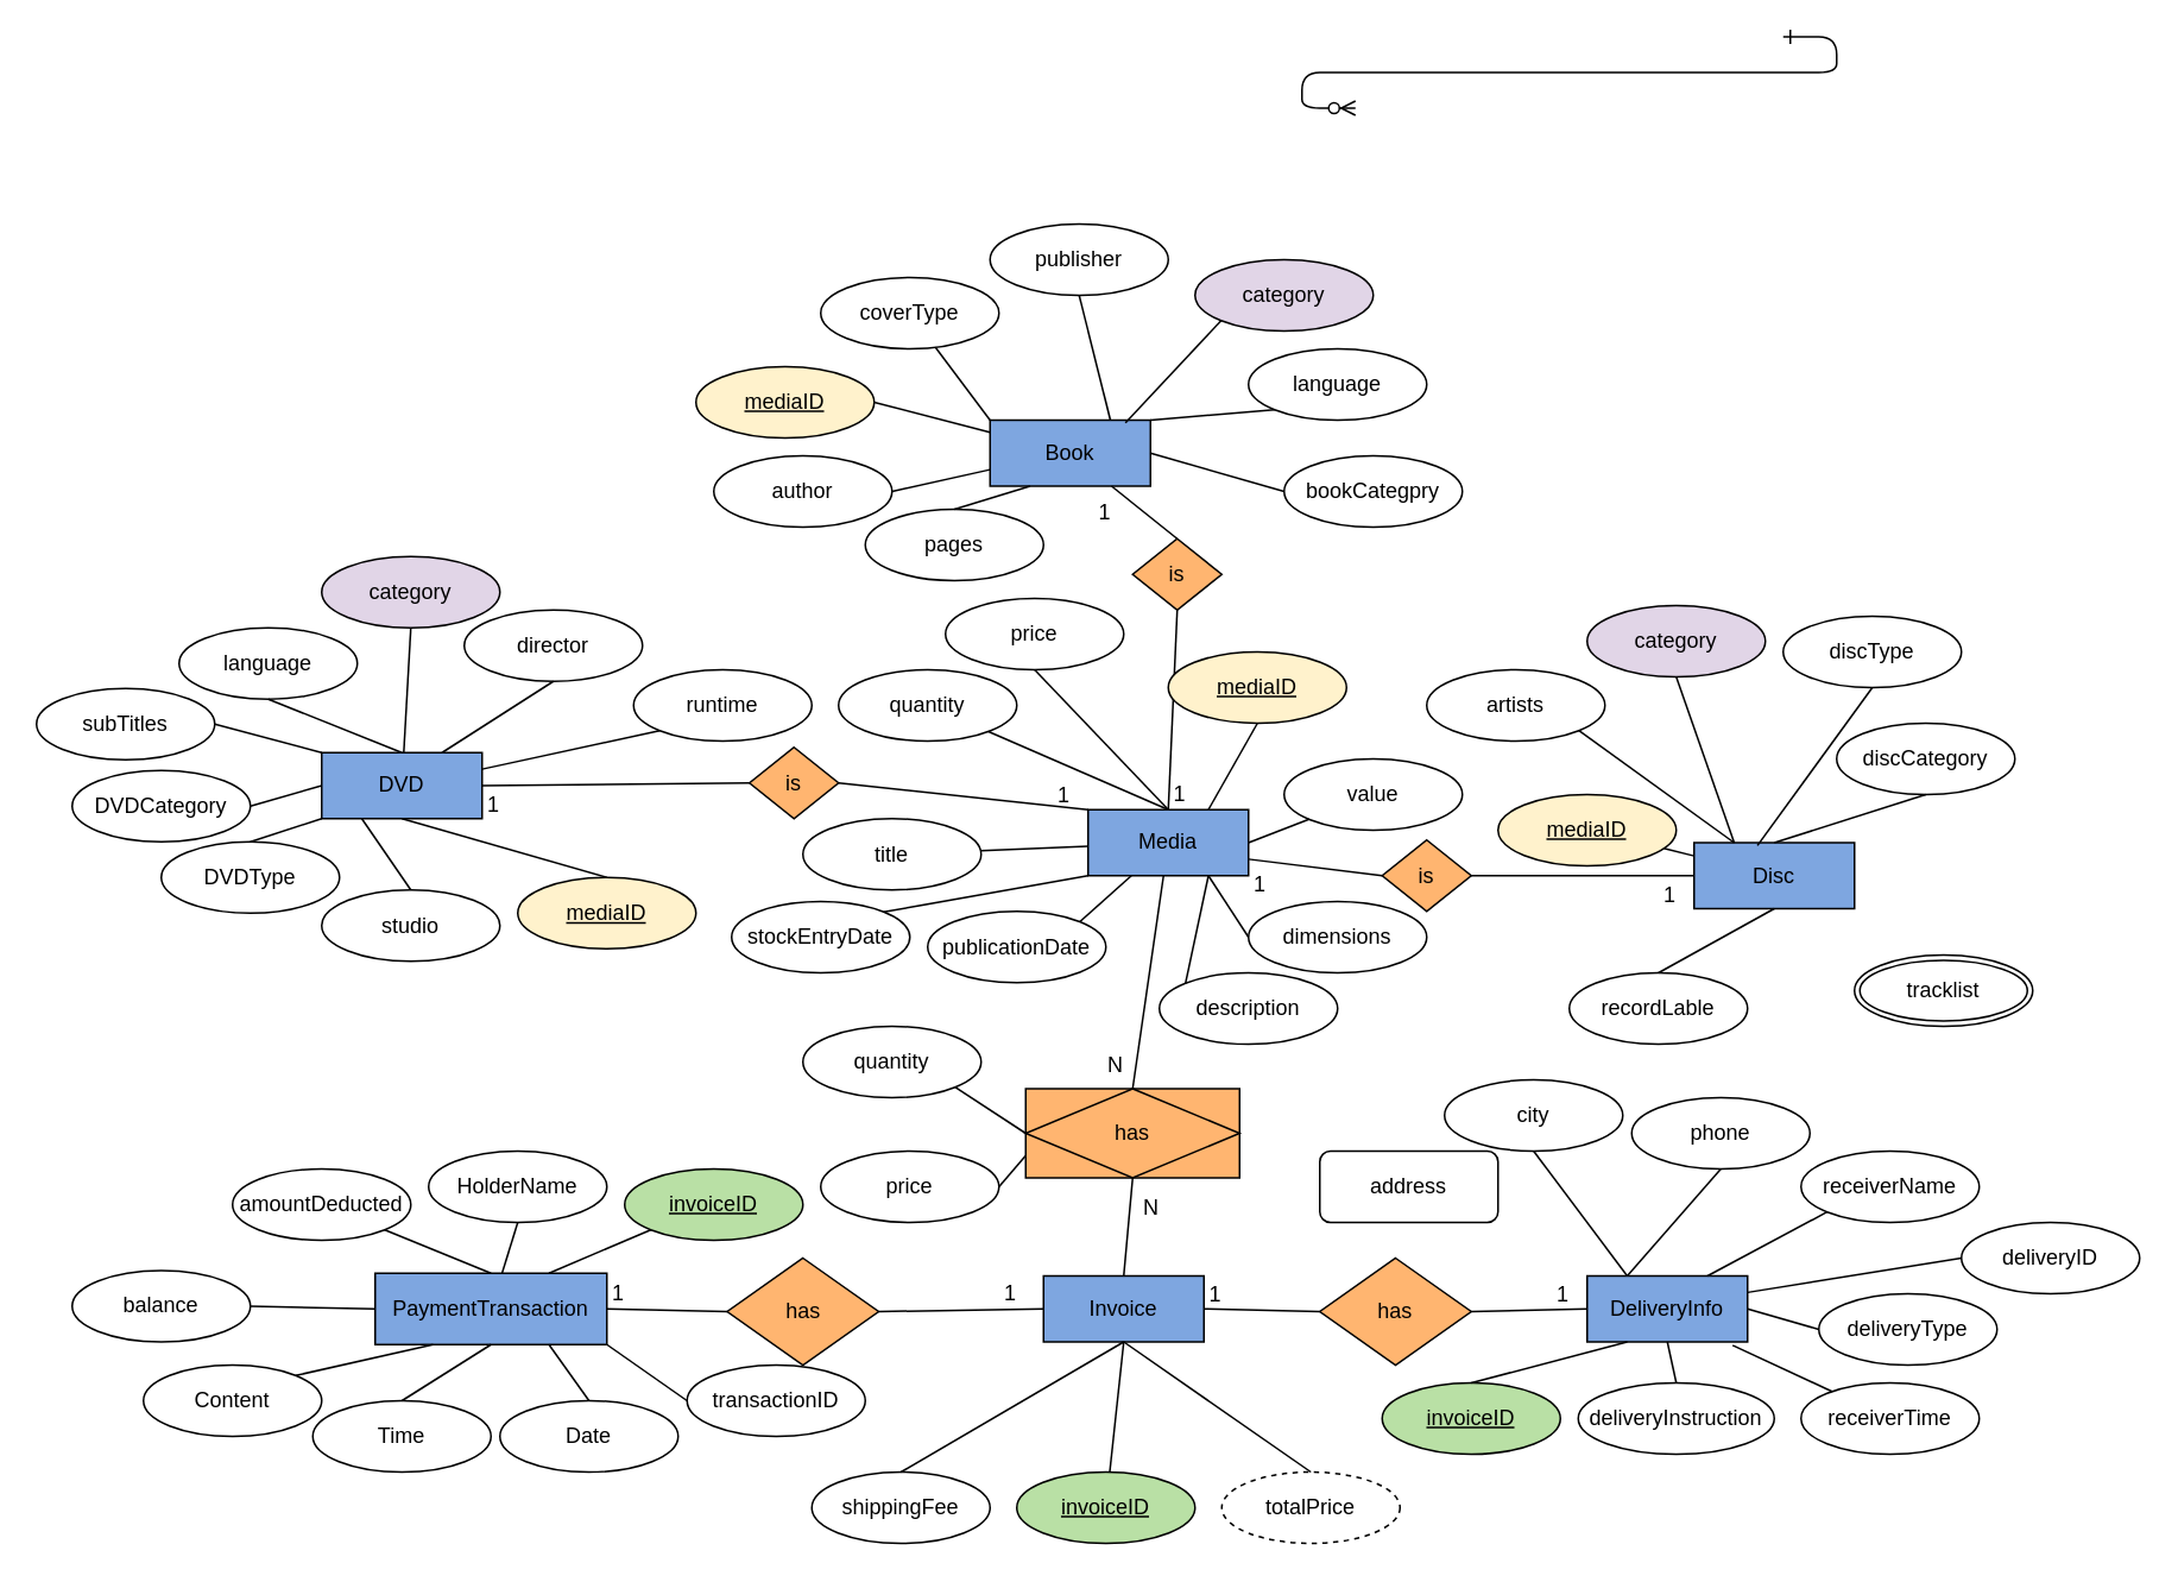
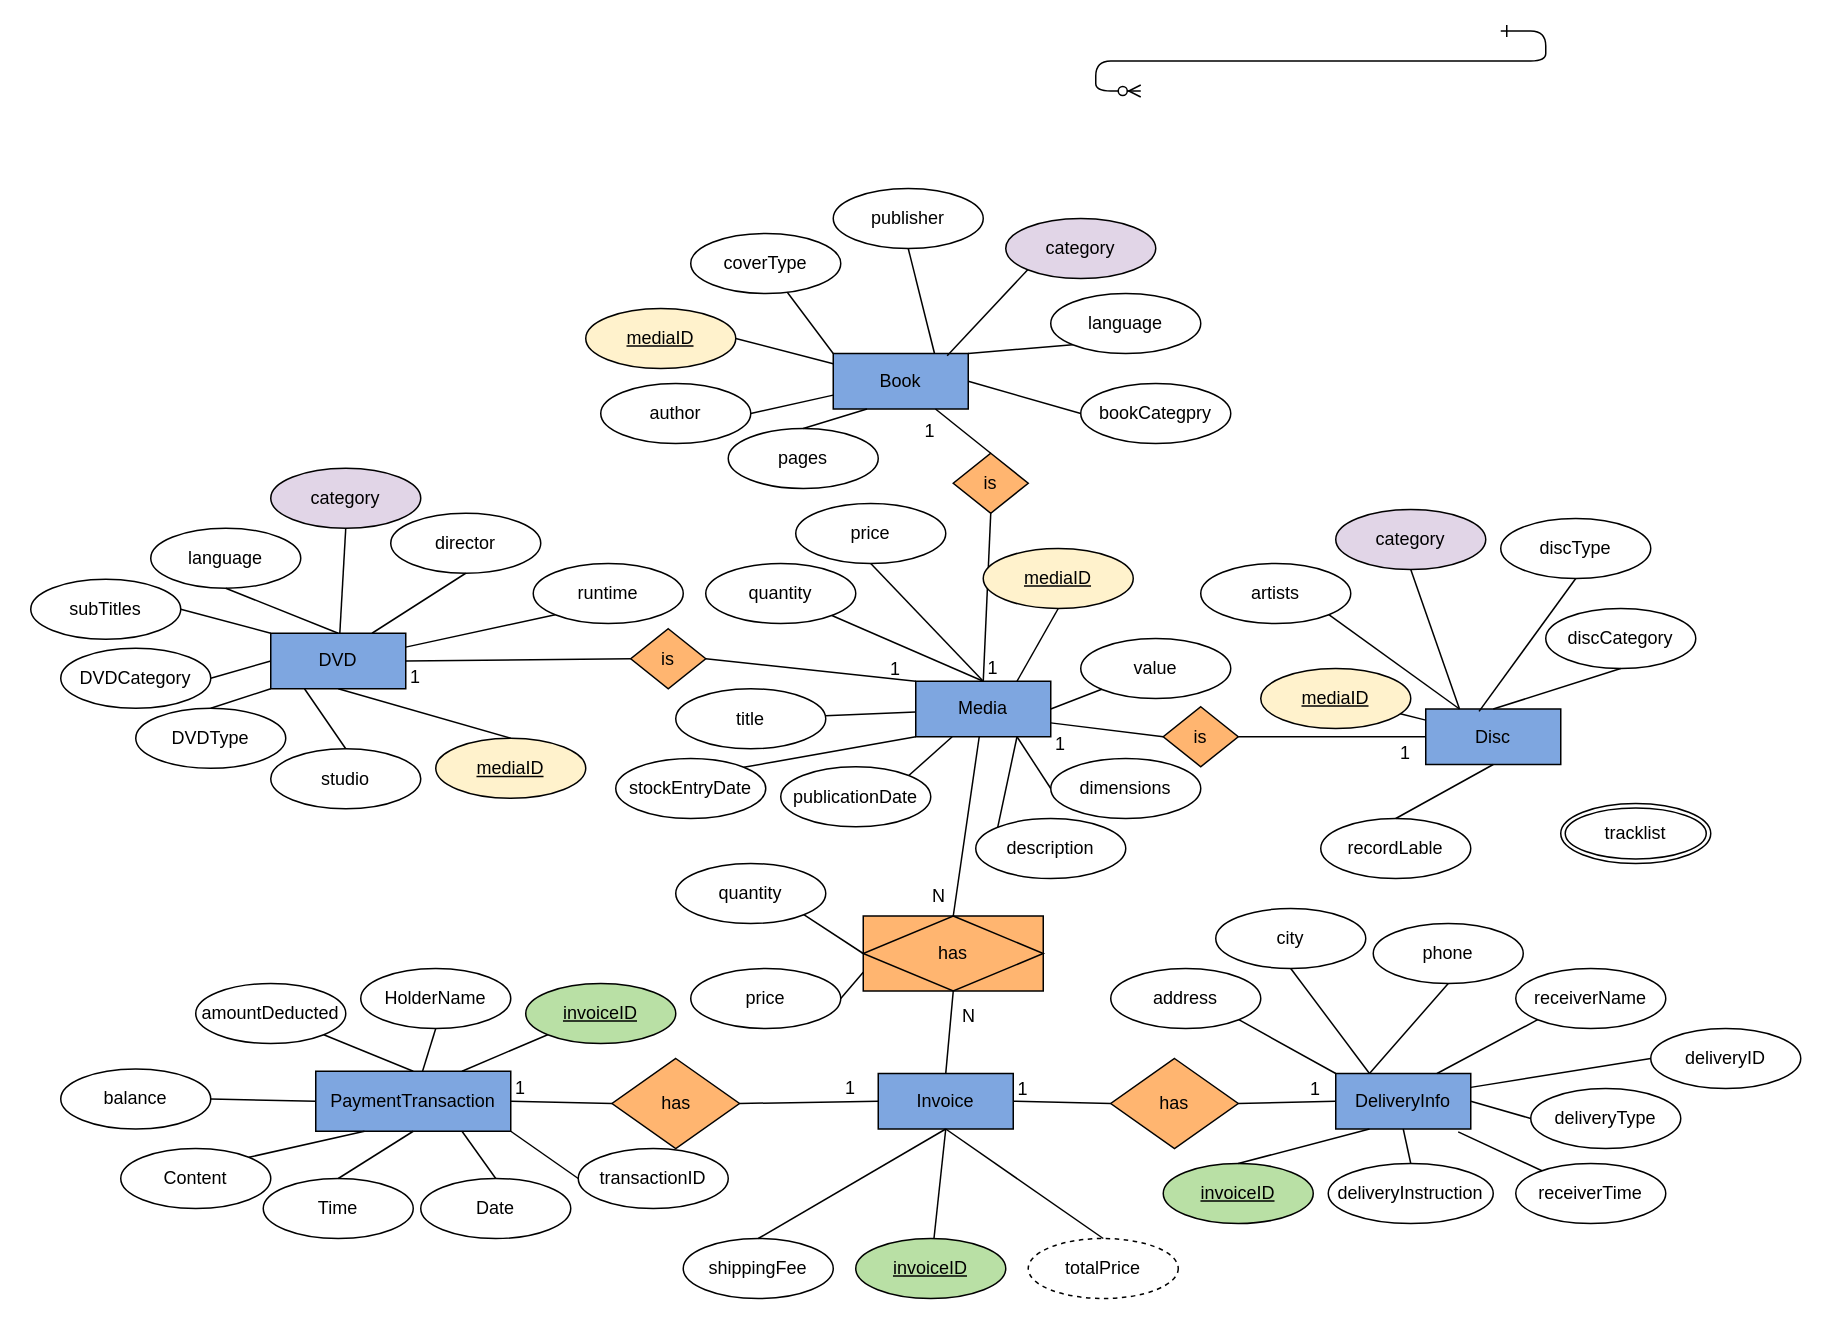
- <mxCell id="97" value="address" style="whiteSpace=wrap;html=1;align=center;fontSize=12;fillColor=#FFFFFF;rounded=1;" vertex="1" parent="1"><mxGeometry x="740" y="645" width="100" height="40" as="geometry" /></mxCell>
+ <mxCell id="97" value="address" style="ellipse;whiteSpace=wrap;html=1;align=center;fontSize=12;fillColor=#FFFFFF;" vertex="1" parent="1"><mxGeometry x="740" y="645" width="100" height="40" as="geometry" /></mxCell>
+ <mxCell id="106" value="" style="endArrow=none;html=1;rounded=0;entryX=0;entryY=0;entryDx=0;entryDy=0;exitX=1;exitY=1;exitDx=0;exitDy=0;" edge="1" parent="1" source="97" target="93"><mxGeometry relative="1" as="geometry"><mxPoint x="690" y="812" as="sourcePoint" /><mxPoint x="795" y="885" as="targetPoint" /></mxGeometry></mxCell>
